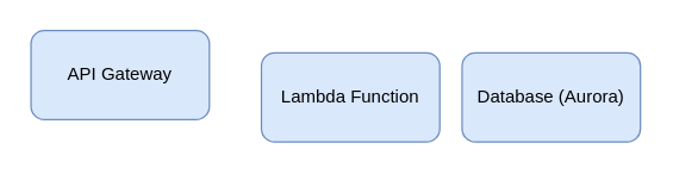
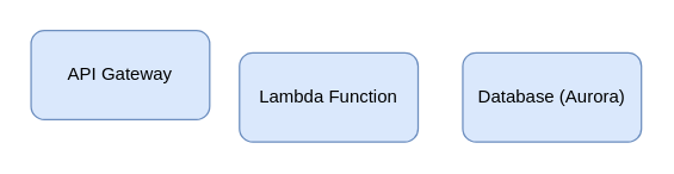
- <mxCell id="3" value="Lambda Function" style="rounded=1;whiteSpace=wrap;html=1;fillColor=#dae8fc;strokeColor=#6c8ebf;" vertex="1" parent="1"><mxGeometry x="175" y="35" width="120" height="60" as="geometry" /></mxCell>
+ <mxCell id="3" value="Lambda Function" style="rounded=1;whiteSpace=wrap;html=1;fillColor=#dae8fc;strokeColor=#6c8ebf;" vertex="1" parent="1"><mxGeometry x="160" y="35" width="120" height="60" as="geometry" /></mxCell>
